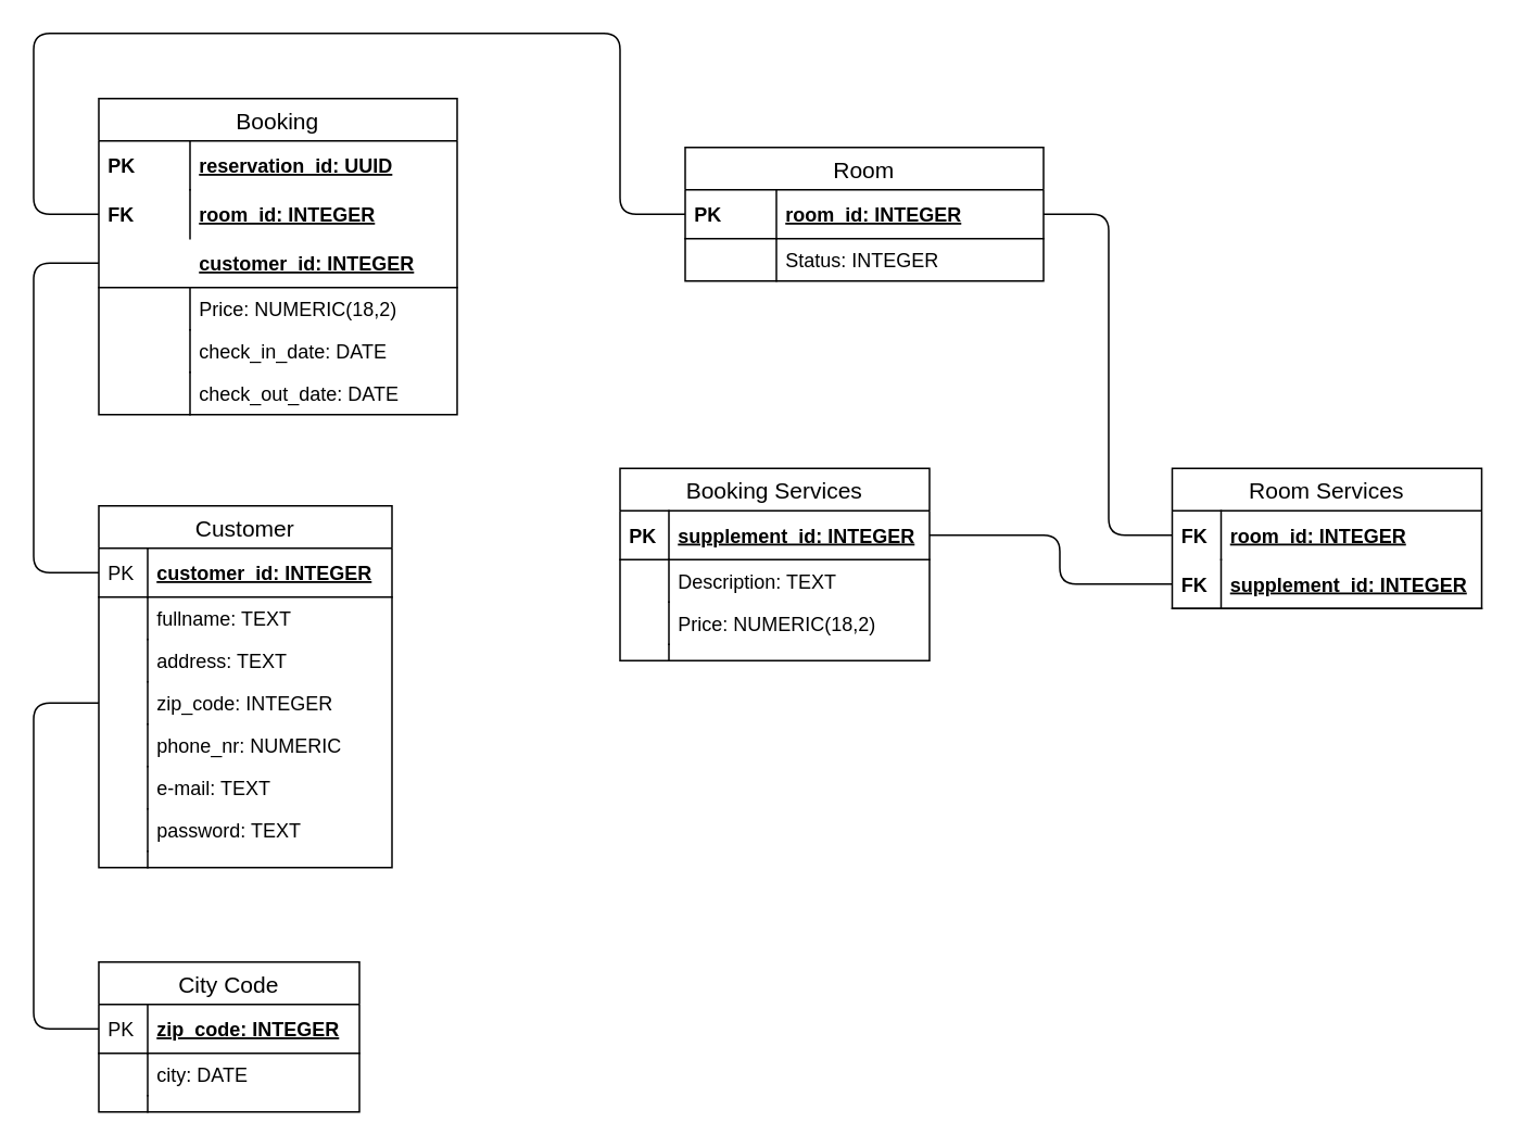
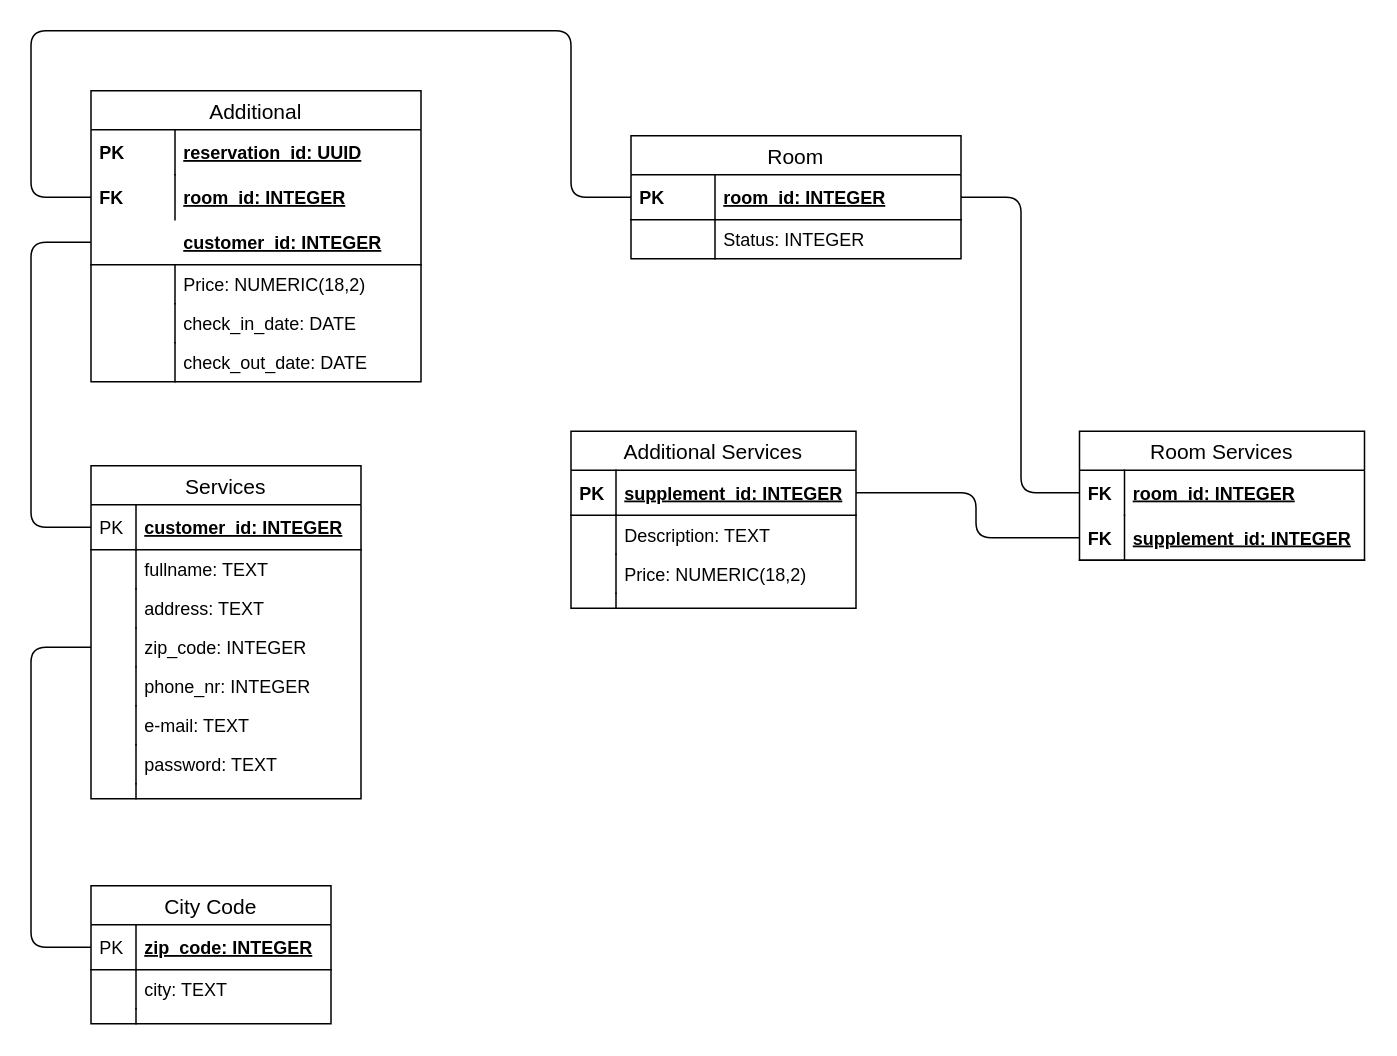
- <mxCell id="3" value="Booking" style="swimlane;fontStyle=0;childLayout=stackLayout;horizontal=1;startSize=26;horizontalStack=0;resizeParent=1;resizeParentMax=0;resizeLast=0;collapsible=1;marginBottom=0;align=center;fontSize=14;" parent="1" vertex="1"><mxGeometry x="60" y="60" width="220" height="194" as="geometry" /></mxCell>
+ <mxCell id="3" value="Additional" style="swimlane;fontStyle=0;childLayout=stackLayout;horizontal=1;startSize=26;horizontalStack=0;resizeParent=1;resizeParentMax=0;resizeLast=0;collapsible=1;marginBottom=0;align=center;fontSize=14;" parent="1" vertex="1"><mxGeometry x="60" y="60" width="220" height="194" as="geometry" /></mxCell>
- <mxCell id="53" value="Booking Services" style="swimlane;fontStyle=0;childLayout=stackLayout;horizontal=1;startSize=26;horizontalStack=0;resizeParent=1;resizeParentMax=0;resizeLast=0;collapsible=1;marginBottom=0;align=center;fontSize=14;" parent="1" vertex="1"><mxGeometry x="380" y="287" width="190" height="118" as="geometry" /></mxCell>
+ <mxCell id="53" value="Additional Services" style="swimlane;fontStyle=0;childLayout=stackLayout;horizontal=1;startSize=26;horizontalStack=0;resizeParent=1;resizeParentMax=0;resizeLast=0;collapsible=1;marginBottom=0;align=center;fontSize=14;" parent="1" vertex="1"><mxGeometry x="380" y="287" width="190" height="118" as="geometry" /></mxCell>
- <mxCell id="21" value="Customer" style="swimlane;fontStyle=0;childLayout=stackLayout;horizontal=1;startSize=26;horizontalStack=0;resizeParent=1;resizeParentMax=0;resizeLast=0;collapsible=1;marginBottom=0;align=center;fontSize=14;" parent="1" vertex="1"><mxGeometry x="60" y="310" width="180" height="222" as="geometry" /></mxCell>
+ <mxCell id="21" value="Services" style="swimlane;fontStyle=0;childLayout=stackLayout;horizontal=1;startSize=26;horizontalStack=0;resizeParent=1;resizeParentMax=0;resizeLast=0;collapsible=1;marginBottom=0;align=center;fontSize=14;" parent="1" vertex="1"><mxGeometry x="60" y="310" width="180" height="222" as="geometry" /></mxCell>
- <mxCell id="30" value="phone_nr: NUMERIC" style="shape=partialRectangle;top=0;left=0;right=0;bottom=0;align=left;verticalAlign=top;fillColor=none;spacingLeft=34;spacingRight=4;overflow=hidden;rotatable=0;points=[[0,0.5],[1,0.5]];portConstraint=eastwest;dropTarget=0;fontSize=12;" parent="21" vertex="1"><mxGeometry y="134" width="180" height="26" as="geometry" /></mxCell>
+ <mxCell id="30" value="phone_nr: INTEGER" style="shape=partialRectangle;top=0;left=0;right=0;bottom=0;align=left;verticalAlign=top;fillColor=none;spacingLeft=34;spacingRight=4;overflow=hidden;rotatable=0;points=[[0,0.5],[1,0.5]];portConstraint=eastwest;dropTarget=0;fontSize=12;" parent="21" vertex="1"><mxGeometry y="134" width="180" height="26" as="geometry" /></mxCell>
- <mxCell id="42" value="city: DATE" style="shape=partialRectangle;top=0;left=0;right=0;bottom=0;align=left;verticalAlign=top;fillColor=none;spacingLeft=34;spacingRight=4;overflow=hidden;rotatable=0;points=[[0,0.5],[1,0.5]];portConstraint=eastwest;dropTarget=0;fontSize=12;" parent="39" vertex="1"><mxGeometry y="56" width="160" height="26" as="geometry" /></mxCell>
+ <mxCell id="42" value="city: TEXT" style="shape=partialRectangle;top=0;left=0;right=0;bottom=0;align=left;verticalAlign=top;fillColor=none;spacingLeft=34;spacingRight=4;overflow=hidden;rotatable=0;points=[[0,0.5],[1,0.5]];portConstraint=eastwest;dropTarget=0;fontSize=12;" parent="39" vertex="1"><mxGeometry y="56" width="160" height="26" as="geometry" /></mxCell>
